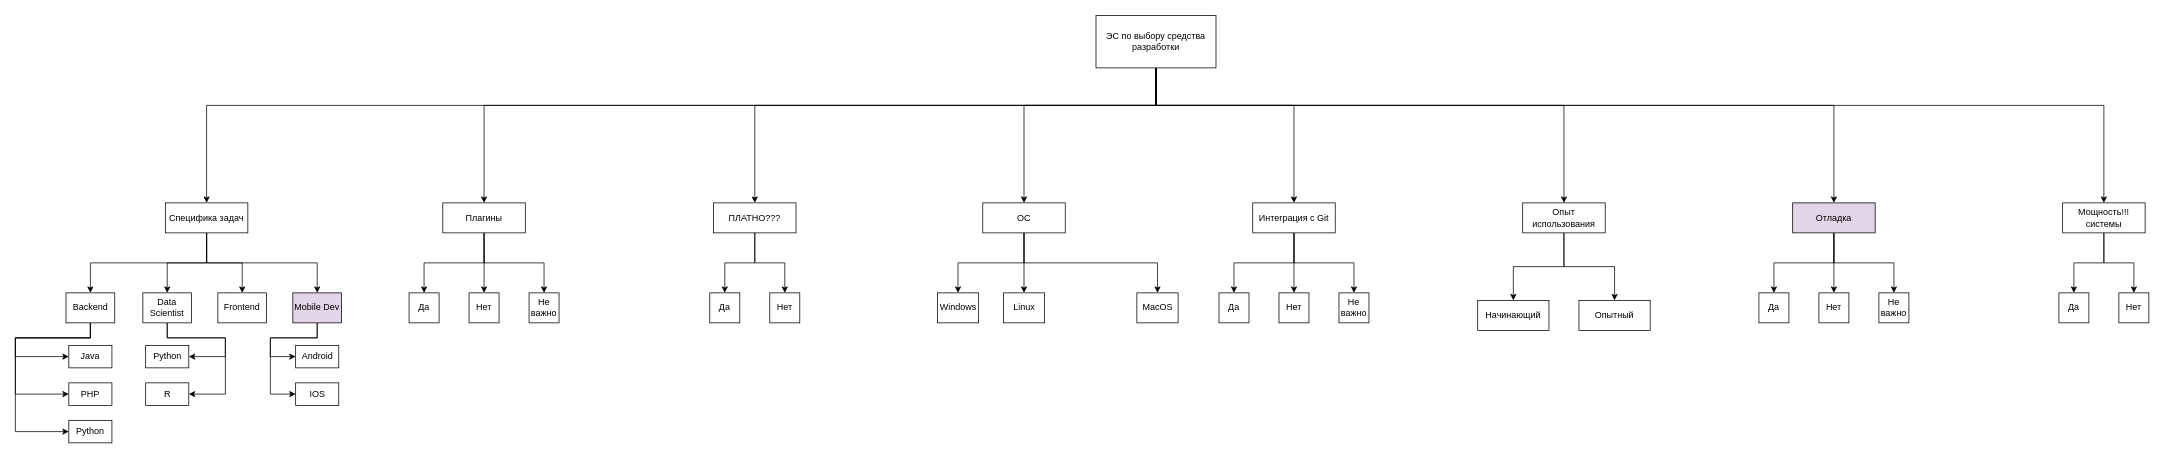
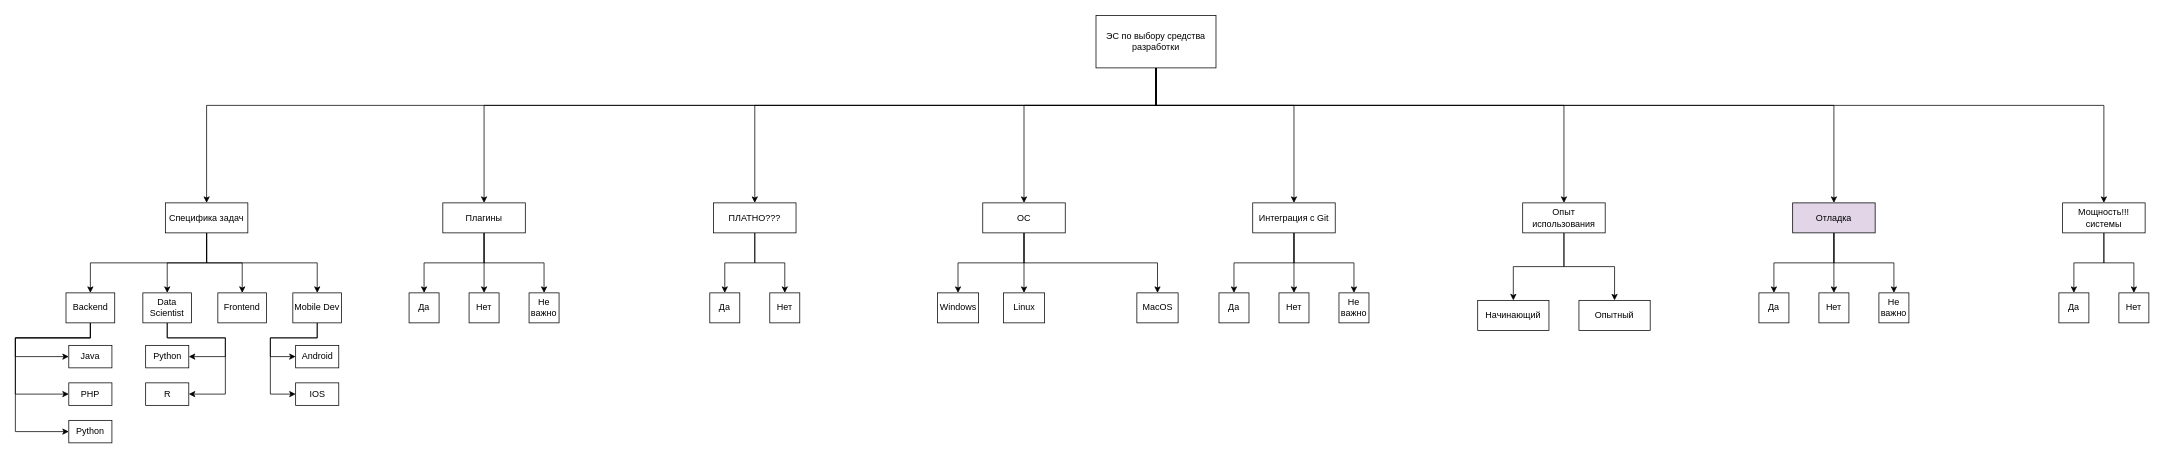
- <mxCell id="51" value="Mobile Dev" style="rounded=0;whiteSpace=wrap;html=1;fillColor=#e1d5e7;" vertex="1" parent="1"><mxGeometry x="390" y="390" width="65" height="40" as="geometry" /></mxCell>
+ <mxCell id="51" value="Mobile Dev" style="rounded=0;whiteSpace=wrap;html=1;" vertex="1" parent="1"><mxGeometry x="390" y="390" width="65" height="40" as="geometry" /></mxCell>
